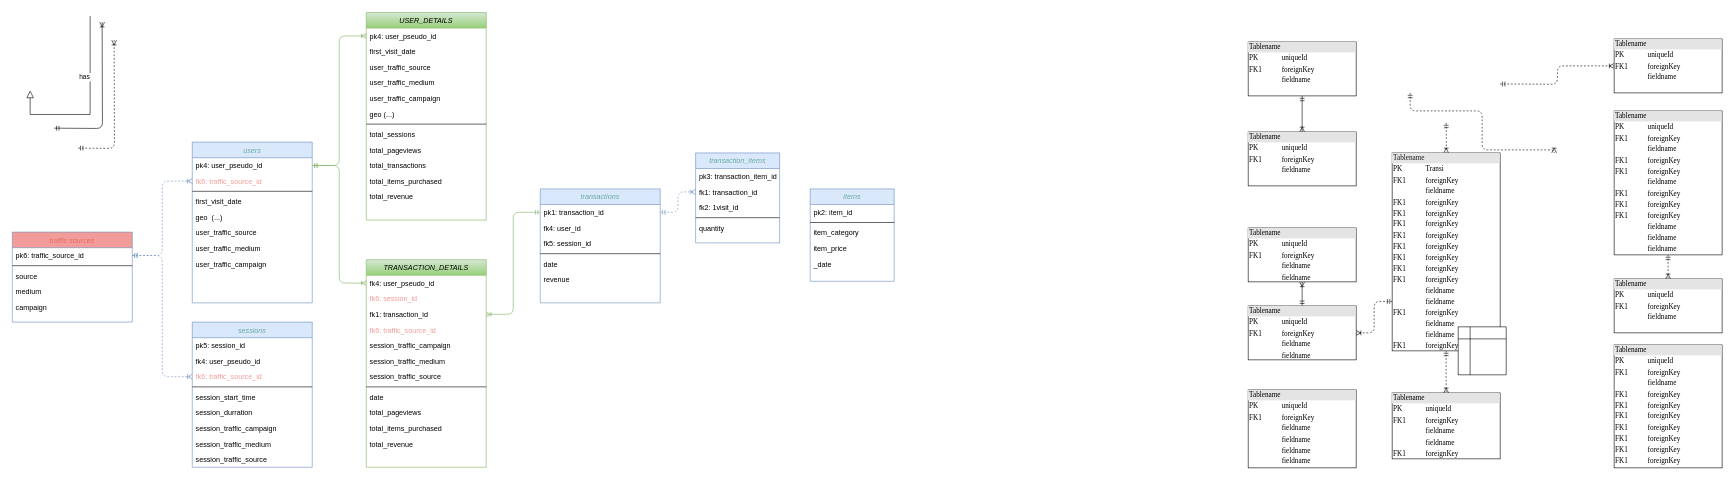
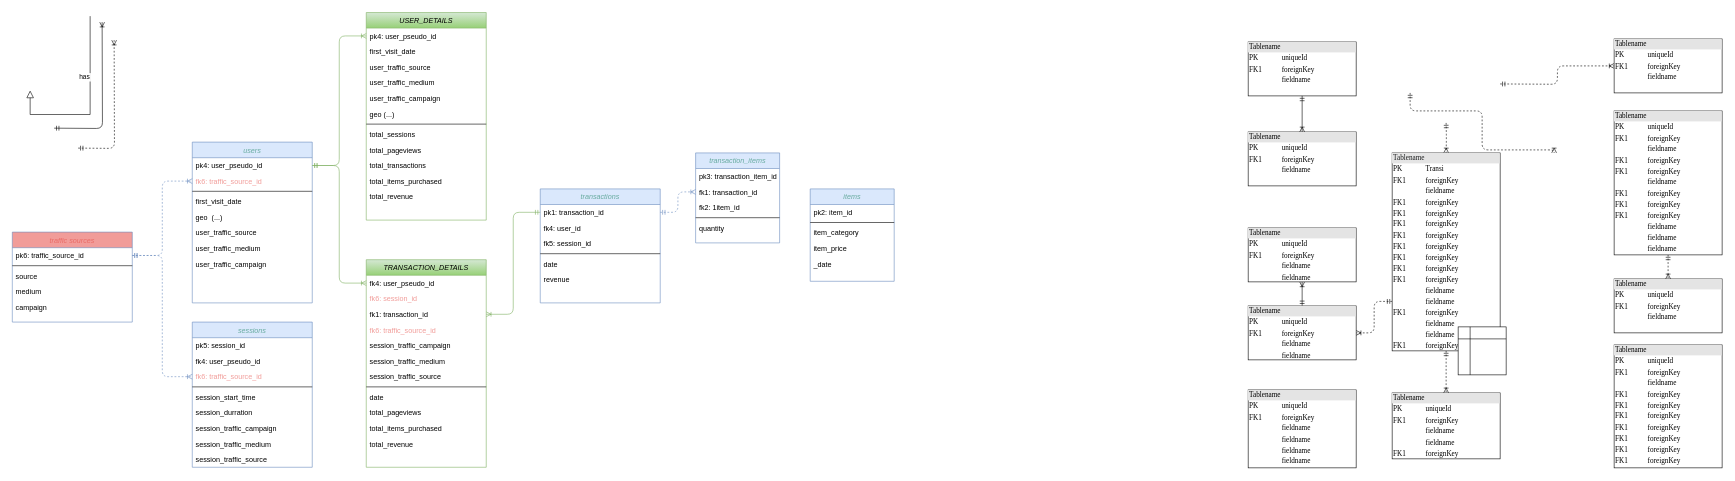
- <mxCell id="39" value="fk2: 1visit_id" style="text;align=left;verticalAlign=top;spacingLeft=4;spacingRight=4;overflow=hidden;rotatable=0;points=[[0,0.5],[1,0.5]];portConstraint=eastwest;rounded=0;shadow=0;html=0;" vertex="1" parent="36"><mxGeometry y="78" width="140" height="26" as="geometry" /></mxCell>
+ <mxCell id="39" value="fk2: 1item_id" style="text;align=left;verticalAlign=top;spacingLeft=4;spacingRight=4;overflow=hidden;rotatable=0;points=[[0,0.5],[1,0.5]];portConstraint=eastwest;rounded=0;shadow=0;html=0;" vertex="1" parent="36"><mxGeometry y="78" width="140" height="26" as="geometry" /></mxCell>
